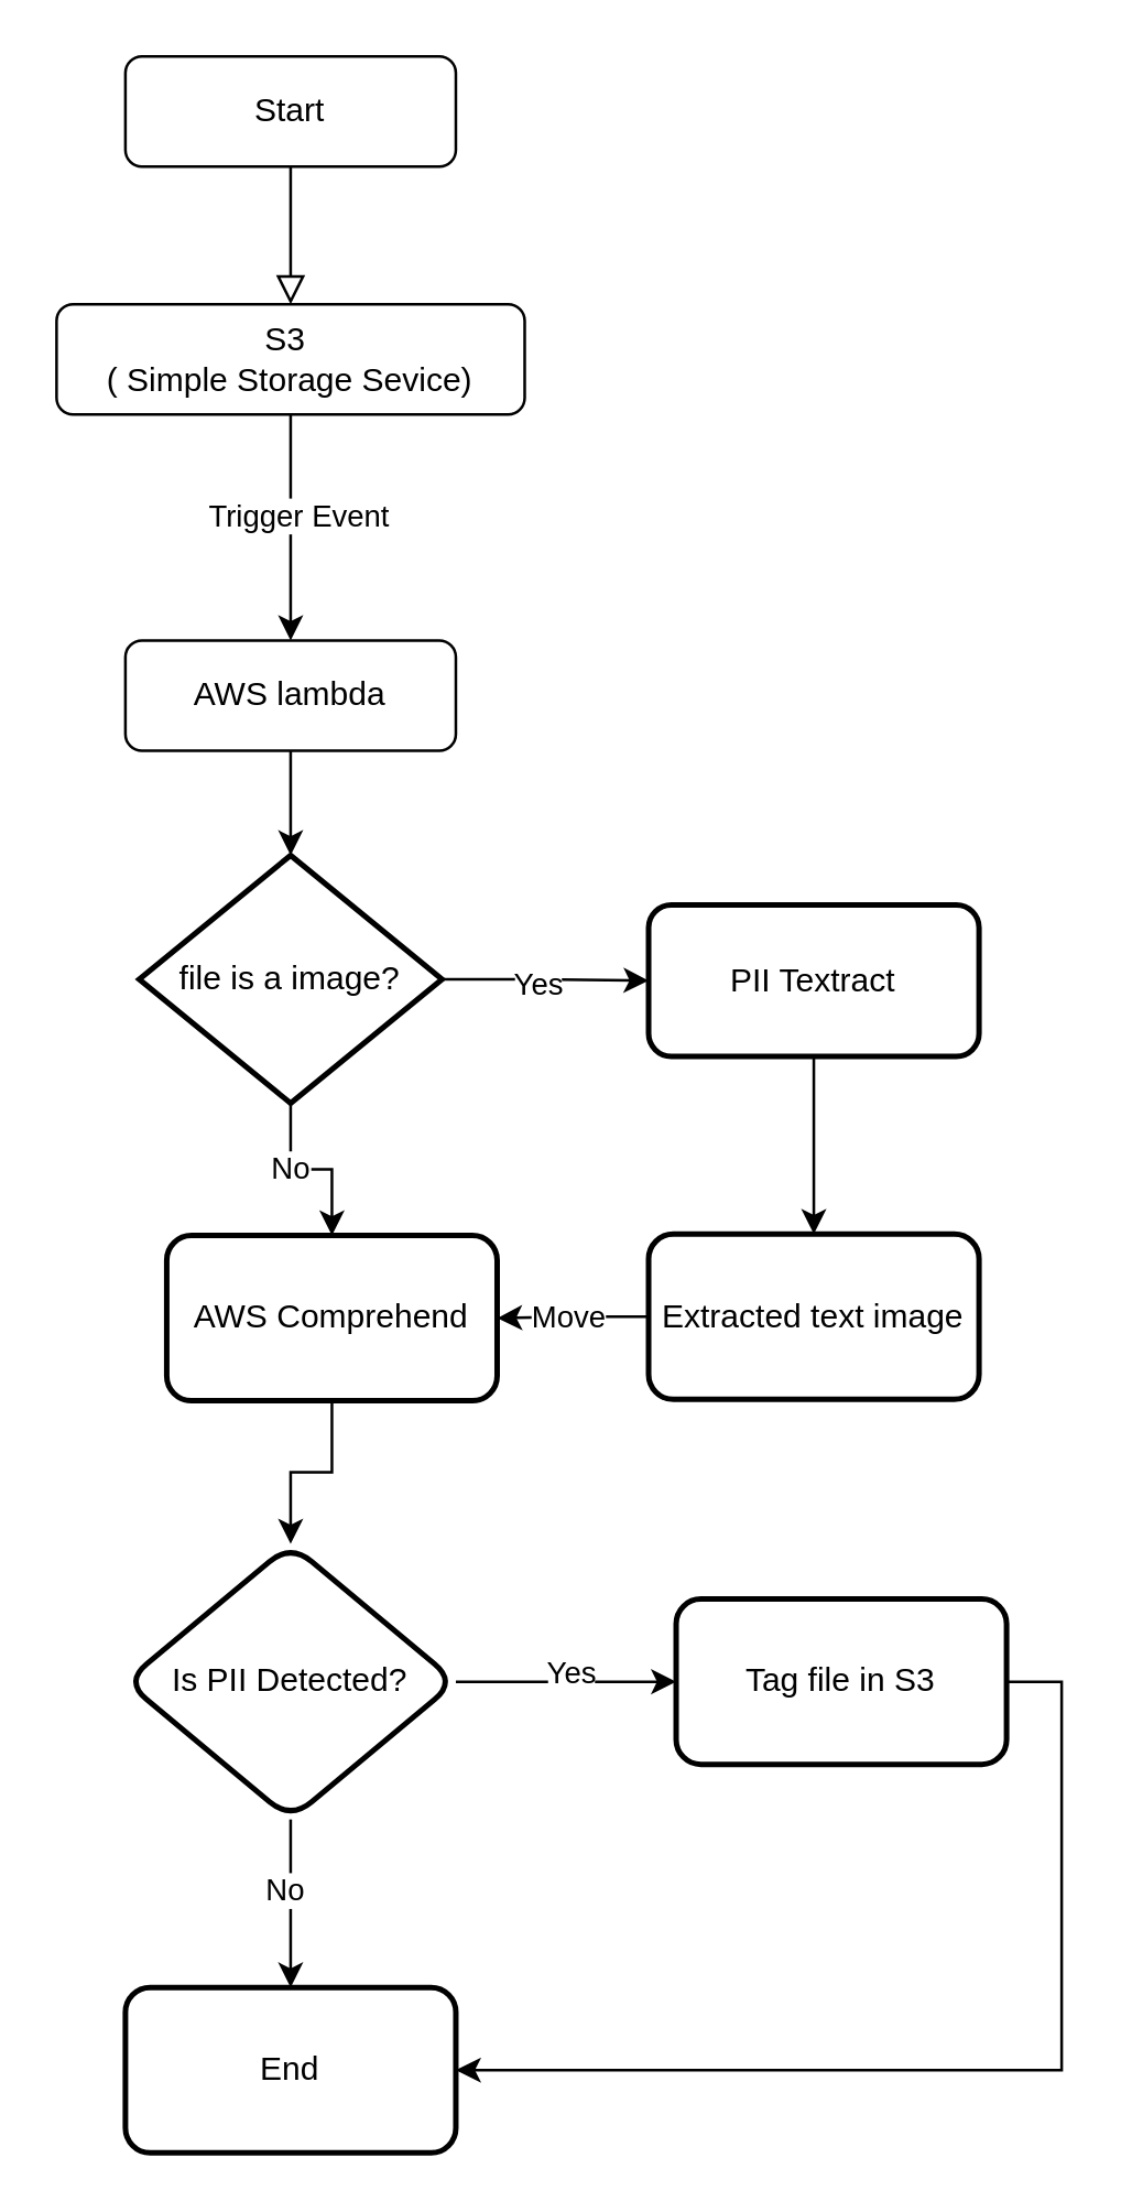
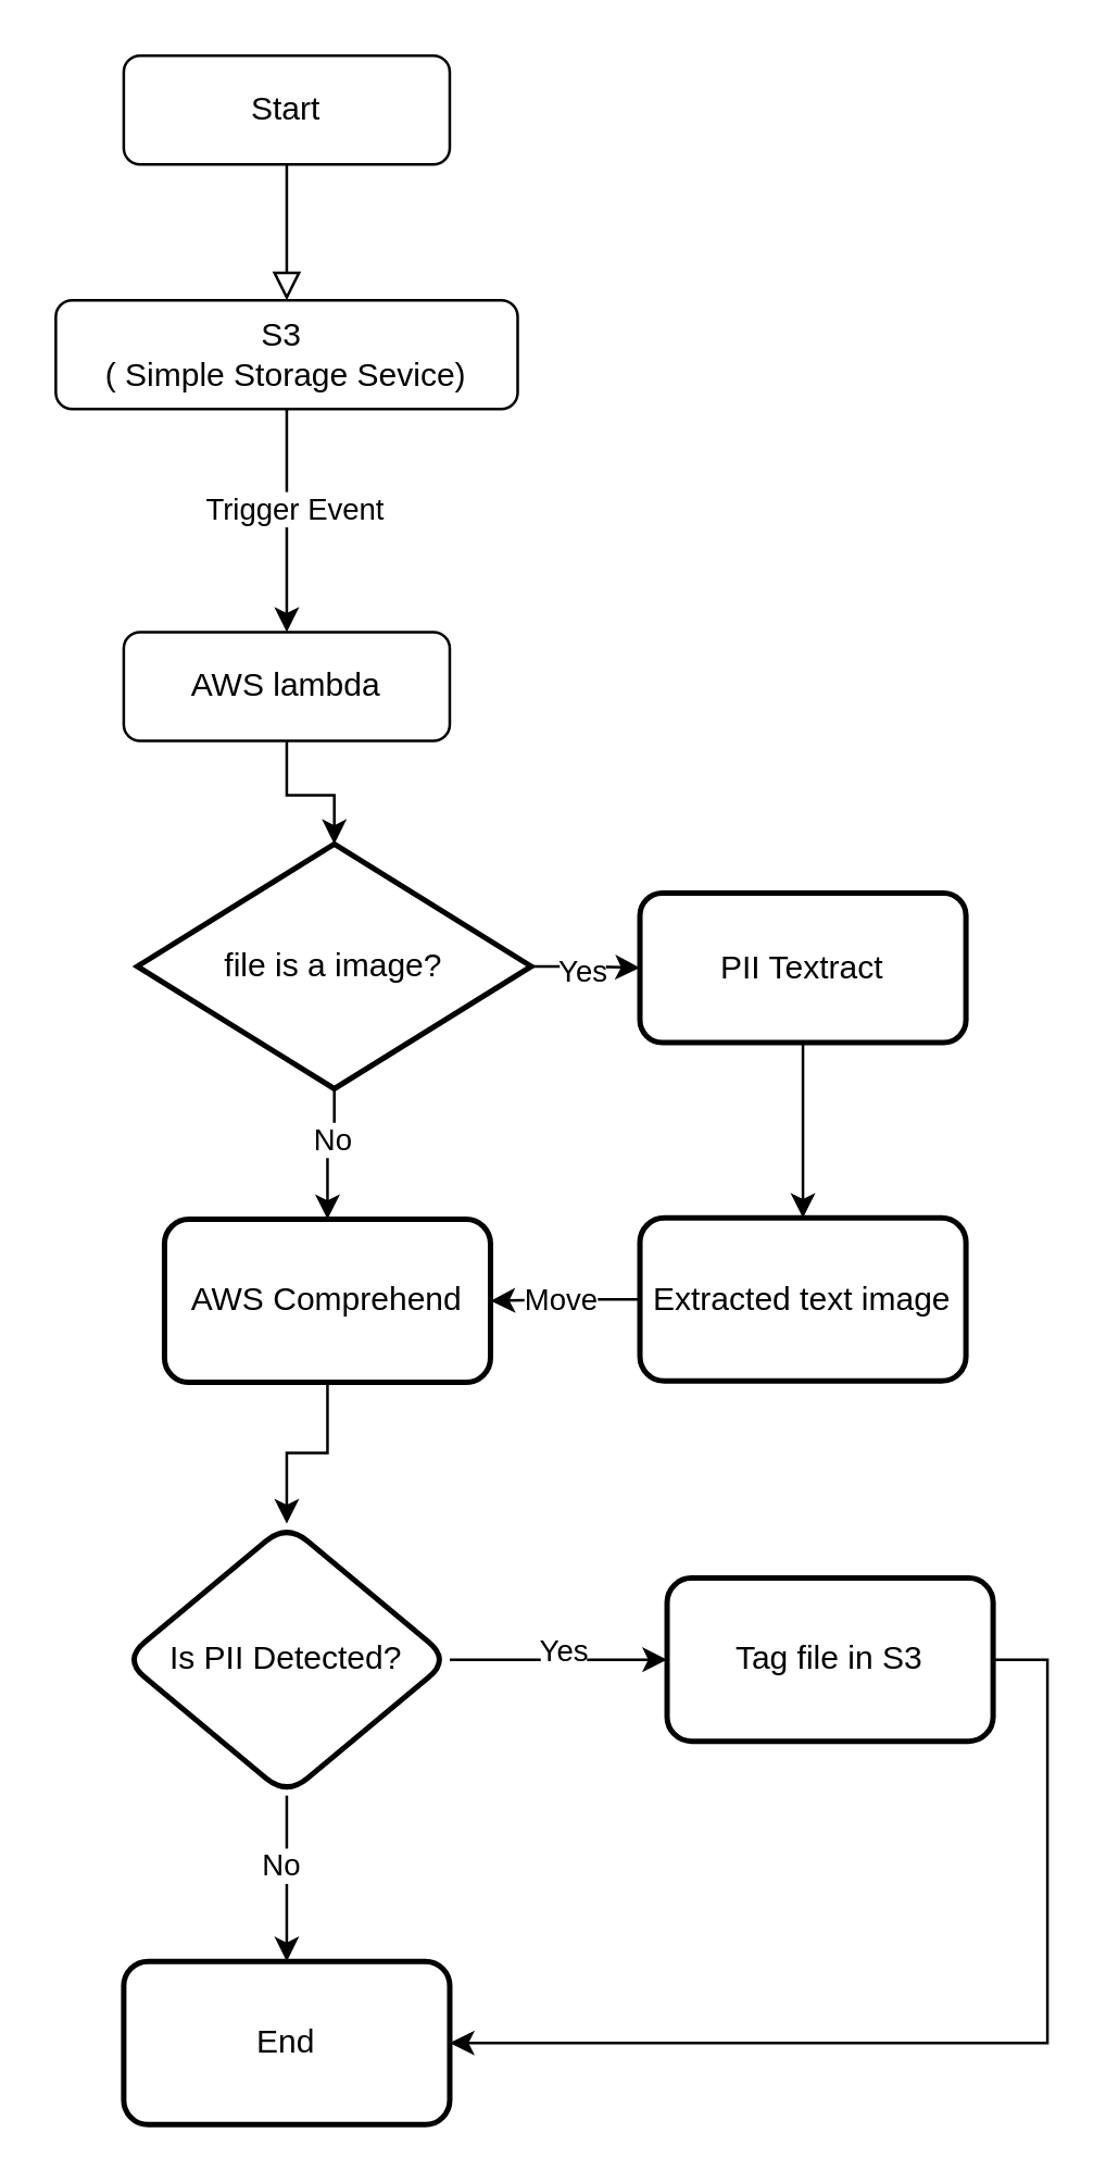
- <mxCell id="13" value="file is a image?" style="strokeWidth=2;html=1;shape=mxgraph.flowchart.decision;whiteSpace=wrap;" vertex="1" parent="1"><mxGeometry x="50" y="310" width="110" height="90" as="geometry" /></mxCell>
+ <mxCell id="13" value="file is a image?" style="strokeWidth=2;html=1;shape=mxgraph.flowchart.decision;whiteSpace=wrap;" vertex="1" parent="1"><mxGeometry x="50" y="310" width="145" height="90" as="geometry" /></mxCell>
